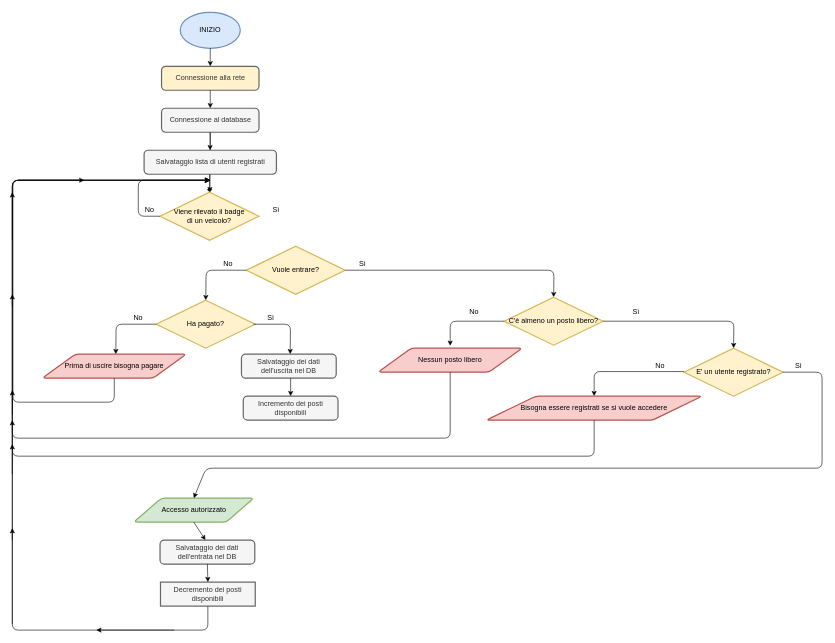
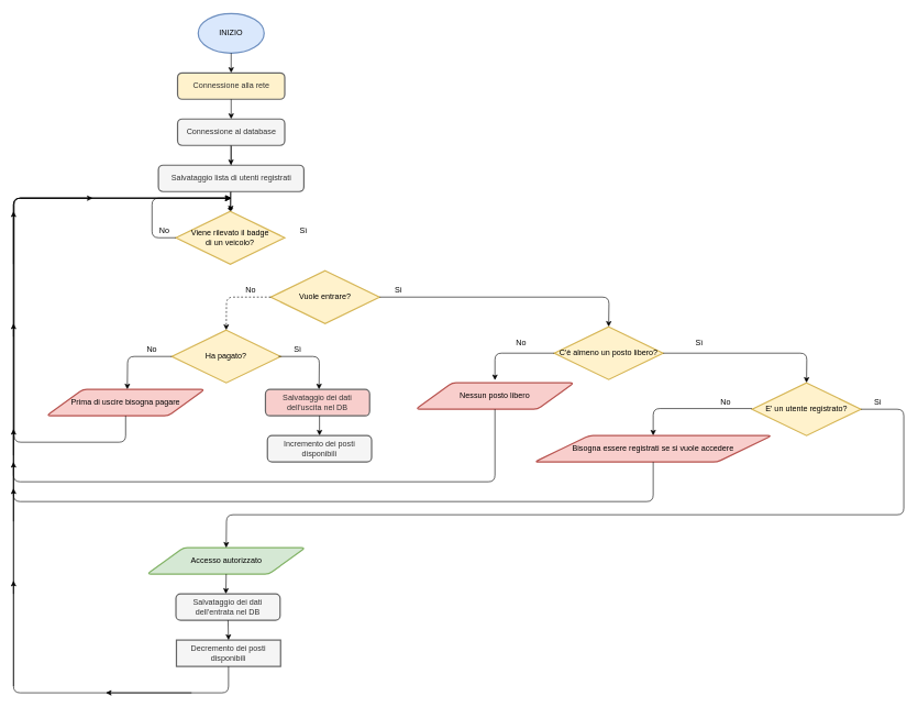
- <mxCell id="18" value="" style="endArrow=classic;html=1;exitX=0;exitY=0.5;exitDx=0;exitDy=0;exitPerimeter=0;entryX=0.5;entryY=0;entryDx=0;entryDy=0;entryPerimeter=0;" parent="1" source="15" target="20" edge="1"><mxGeometry width="50" height="50" relative="1" as="geometry"><mxPoint x="420" y="440" as="sourcePoint" /><mxPoint x="340" y="500" as="targetPoint" /><Array as="points"><mxPoint x="343" y="450" /></Array></mxGeometry></mxCell>
+ <mxCell id="18" value="" style="endArrow=classic;html=1;exitX=0;exitY=0.5;exitDx=0;exitDy=0;exitPerimeter=0;entryX=0.5;entryY=0;entryDx=0;entryDy=0;entryPerimeter=0;dashed=1;" parent="1" source="15" target="20" edge="1"><mxGeometry width="50" height="50" relative="1" as="geometry"><mxPoint x="420" y="440" as="sourcePoint" /><mxPoint x="340" y="500" as="targetPoint" /><Array as="points"><mxPoint x="343" y="450" /></Array></mxGeometry></mxCell>
- <mxCell id="27" value="Salvataggio dei dati dell'uscita nel DB" style="rounded=1;whiteSpace=wrap;html=1;absoluteArcSize=1;arcSize=14;strokeWidth=2;fillColor=#f5f5f5;strokeColor=#666666;fontColor=#333333;" parent="1" vertex="1"><mxGeometry x="402" y="590" width="158" height="40" as="geometry" /></mxCell>
+ <mxCell id="27" value="Salvataggio dei dati dell'uscita nel DB" style="rounded=1;whiteSpace=wrap;html=1;absoluteArcSize=1;arcSize=14;strokeWidth=2;fillColor=#f8cecc;strokeColor=#666666;fontColor=#333333;" parent="1" vertex="1"><mxGeometry x="402" y="590" width="158" height="40" as="geometry" /></mxCell>
- <mxCell id="42" value="Accesso autorizzato" style="shape=parallelogram;html=1;strokeWidth=2;perimeter=parallelogramPerimeter;whiteSpace=wrap;rounded=1;arcSize=12;size=0.23;fillColor=#d5e8d4;strokeColor=#82b366;" parent="1" vertex="1"><mxGeometry x="222.5" y="830" width="200" height="40" as="geometry" /></mxCell>
+ <mxCell id="42" value="Accesso autorizzato" style="shape=parallelogram;html=1;strokeWidth=2;perimeter=parallelogramPerimeter;whiteSpace=wrap;rounded=1;arcSize=12;size=0.23;fillColor=#d5e8d4;strokeColor=#82b366;" parent="1" vertex="1"><mxGeometry x="222.5" y="830" width="240" height="40" as="geometry" /></mxCell>
